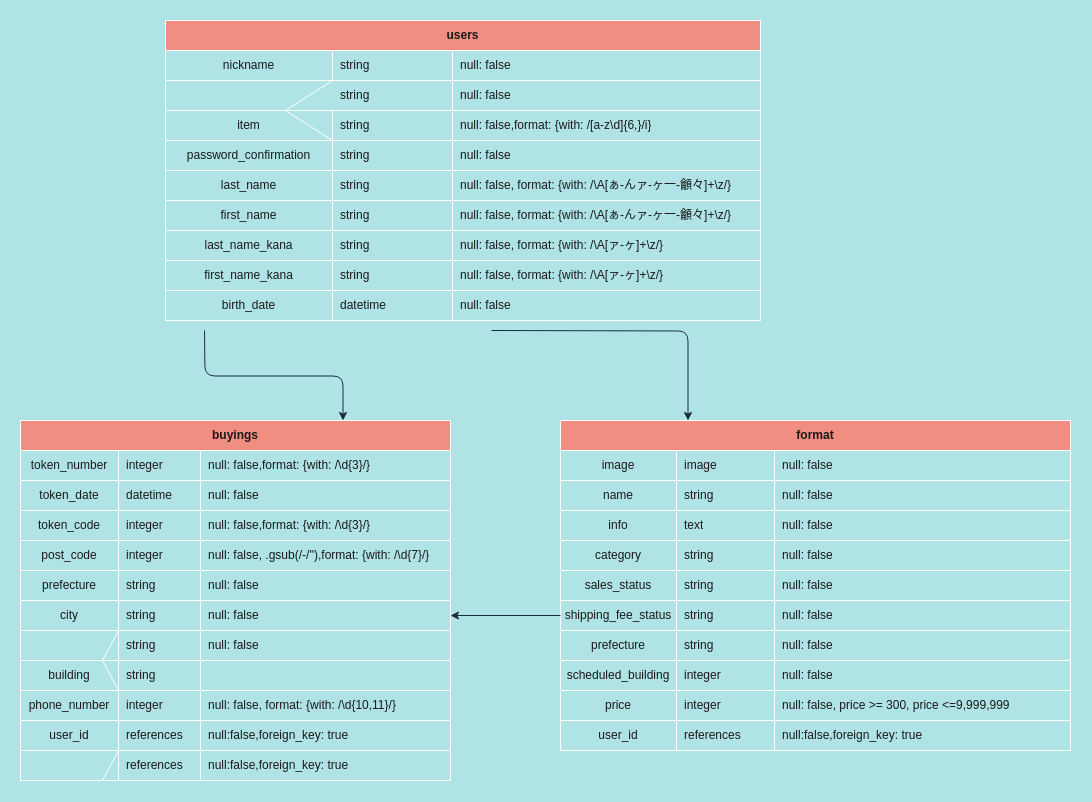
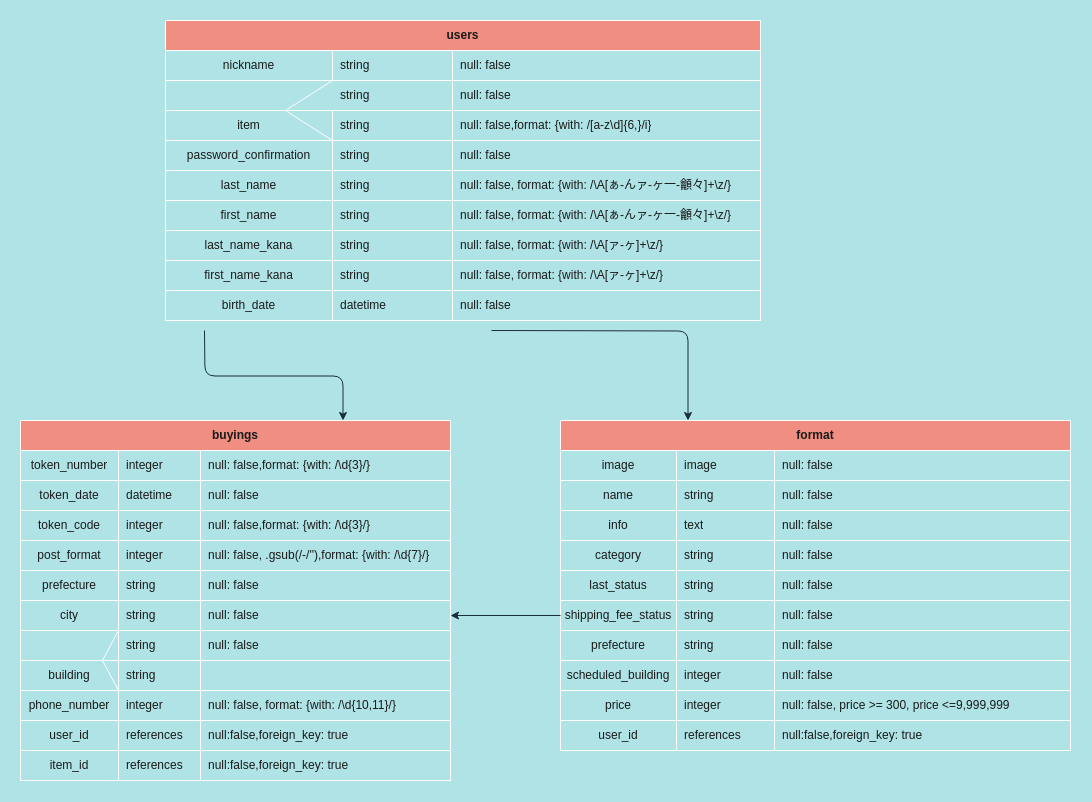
- <mxCell id="95" value="post_code" style="shape=partialRectangle;html=1;whiteSpace=wrap;connectable=0;fillColor=none;top=1;left=1;bottom=1;right=1;overflow=hidden;sketch=0;shadow=0;strokeColor=#FFFFFF;fontColor=#1A1A1A;" parent="94" vertex="1"><mxGeometry width="98" height="30" as="geometry" /></mxCell>
+ <mxCell id="95" value="post_format" style="shape=partialRectangle;html=1;whiteSpace=wrap;connectable=0;fillColor=none;top=1;left=1;bottom=1;right=1;overflow=hidden;sketch=0;shadow=0;strokeColor=#FFFFFF;fontColor=#1A1A1A;" parent="94" vertex="1"><mxGeometry width="98" height="30" as="geometry" /></mxCell>
- <mxCell id="57" value="sales_status" style="shape=partialRectangle;html=1;whiteSpace=wrap;connectable=0;fillColor=none;top=1;left=1;bottom=1;right=1;overflow=hidden;sketch=0;shadow=0;strokeColor=#FFFFFF;fontColor=#1A1A1A;" parent="56" vertex="1"><mxGeometry width="116" height="30" as="geometry" /></mxCell>
+ <mxCell id="57" value="last_status" style="shape=partialRectangle;html=1;whiteSpace=wrap;connectable=0;fillColor=none;top=1;left=1;bottom=1;right=1;overflow=hidden;sketch=0;shadow=0;strokeColor=#FFFFFF;fontColor=#1A1A1A;" parent="56" vertex="1"><mxGeometry width="116" height="30" as="geometry" /></mxCell>
+ <mxCell id="122" value="item_id" style="shape=partialRectangle;html=1;whiteSpace=wrap;connectable=0;fillColor=none;top=1;left=1;bottom=1;right=1;overflow=hidden;sketch=0;shadow=0;strokeColor=#FFFFFF;fontColor=#1A1A1A;" parent="121" vertex="1"><mxGeometry width="98" height="30" as="geometry" /></mxCell>
